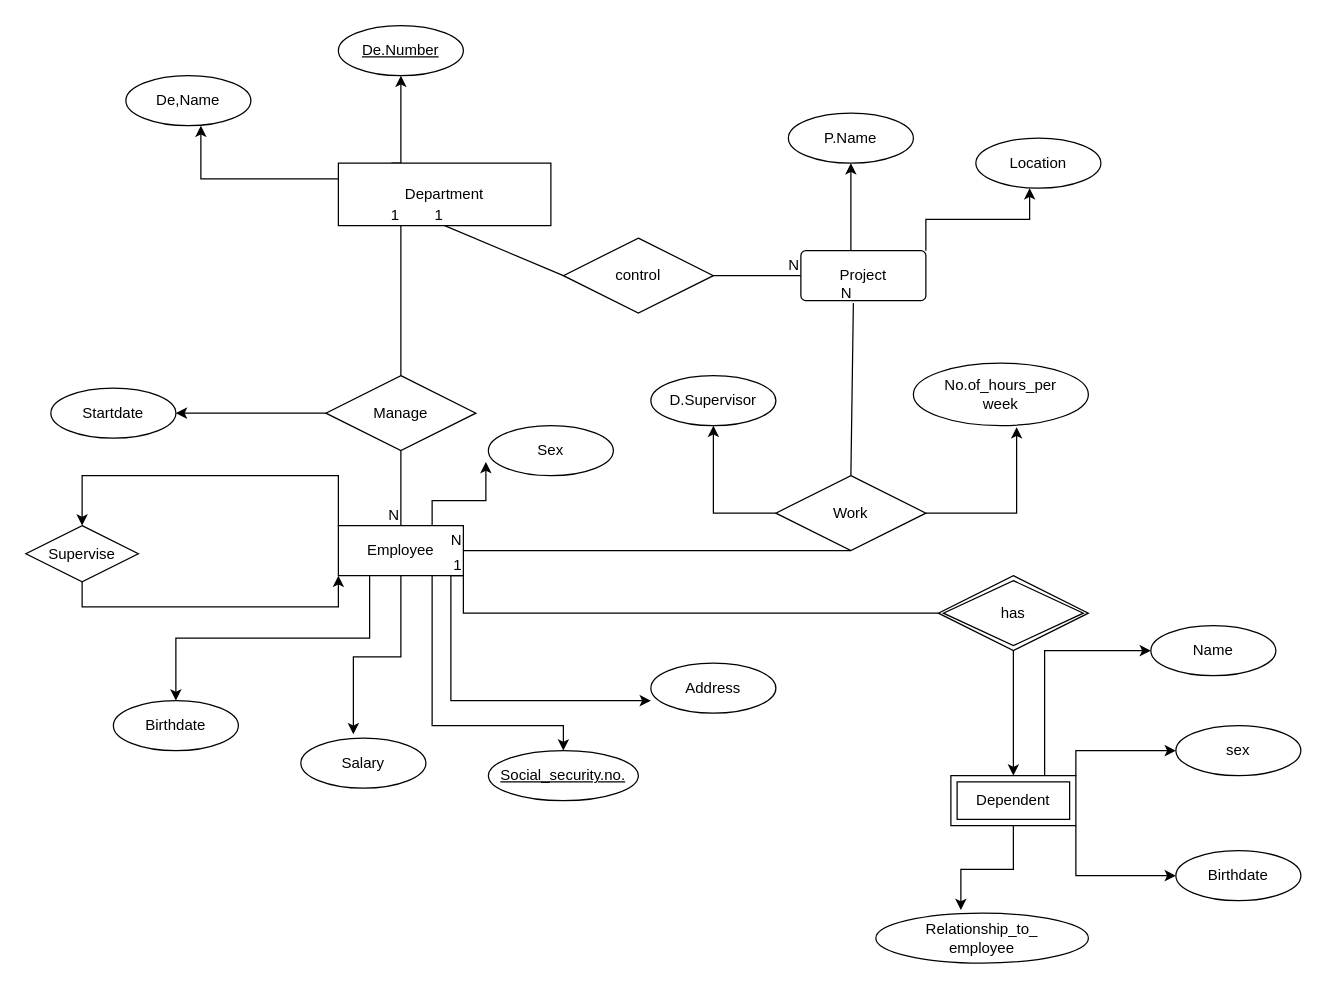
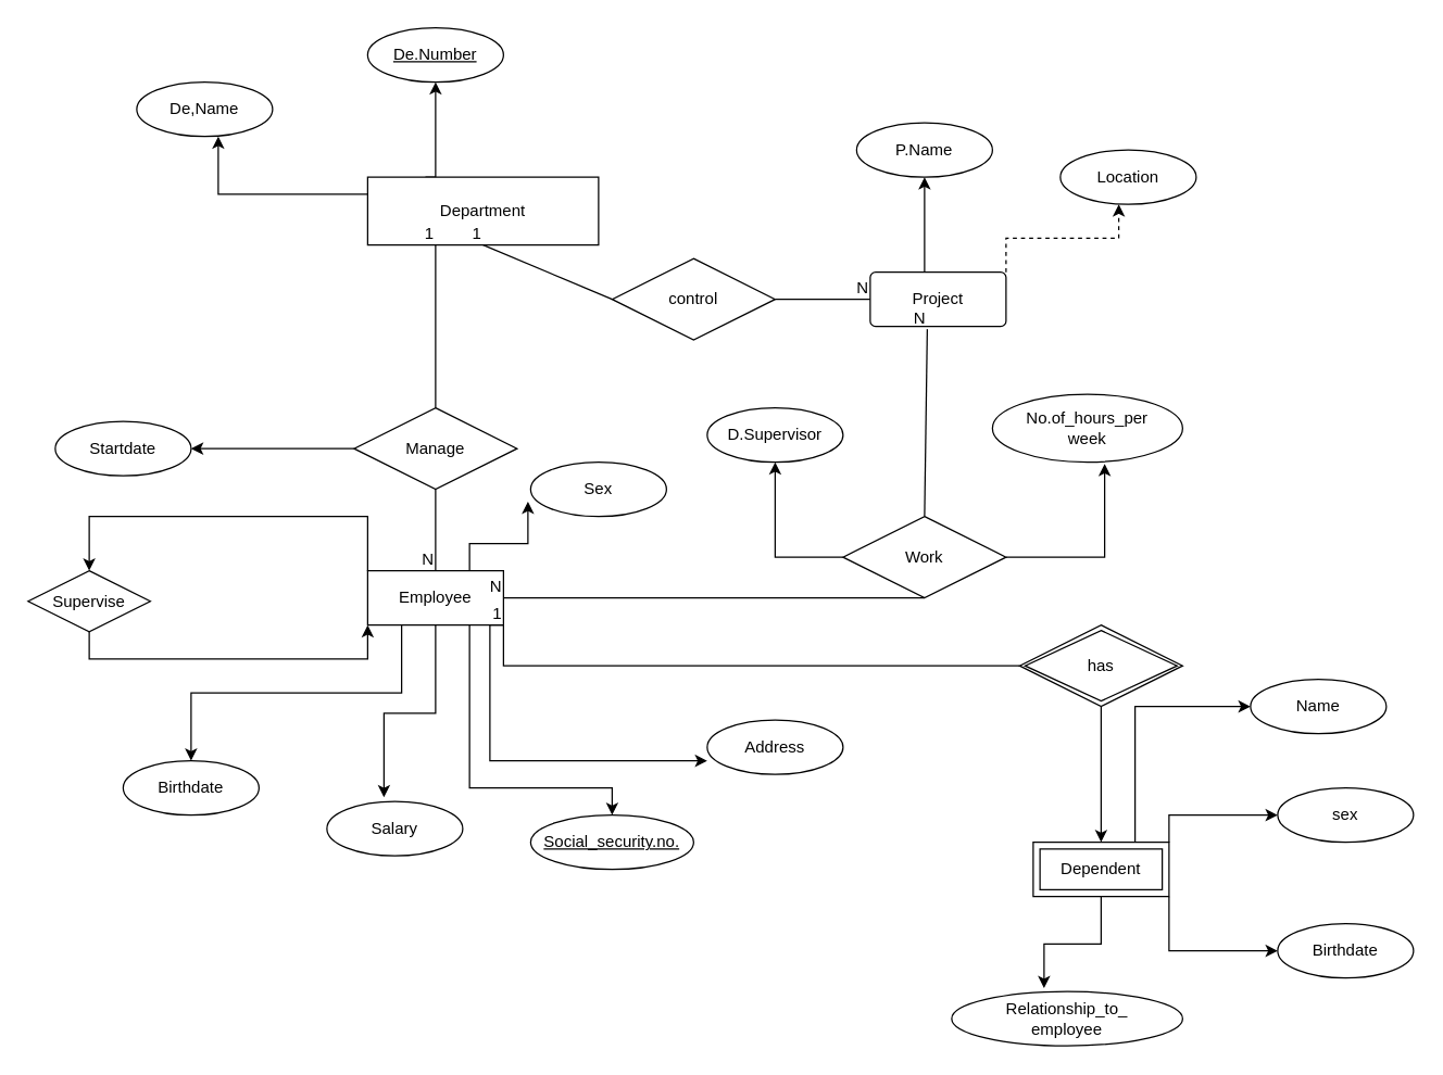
- <mxCell id="12" style="edgeStyle=orthogonalEdgeStyle;rounded=0;orthogonalLoop=1;jettySize=auto;html=1;exitX=1;exitY=0;exitDx=0;exitDy=0;entryX=0.43;entryY=1;entryDx=0;entryDy=0;entryPerimeter=0;" edge="1" parent="1" source="13" target="16"><mxGeometry relative="1" as="geometry" /></mxCell>
+ <mxCell id="12" style="edgeStyle=orthogonalEdgeStyle;rounded=0;orthogonalLoop=1;jettySize=auto;html=1;exitX=1;exitY=0;exitDx=0;exitDy=0;entryX=0.43;entryY=1;entryDx=0;entryDy=0;entryPerimeter=0;dashed=1;" edge="1" parent="1" source="13" target="16"><mxGeometry relative="1" as="geometry" /></mxCell>
